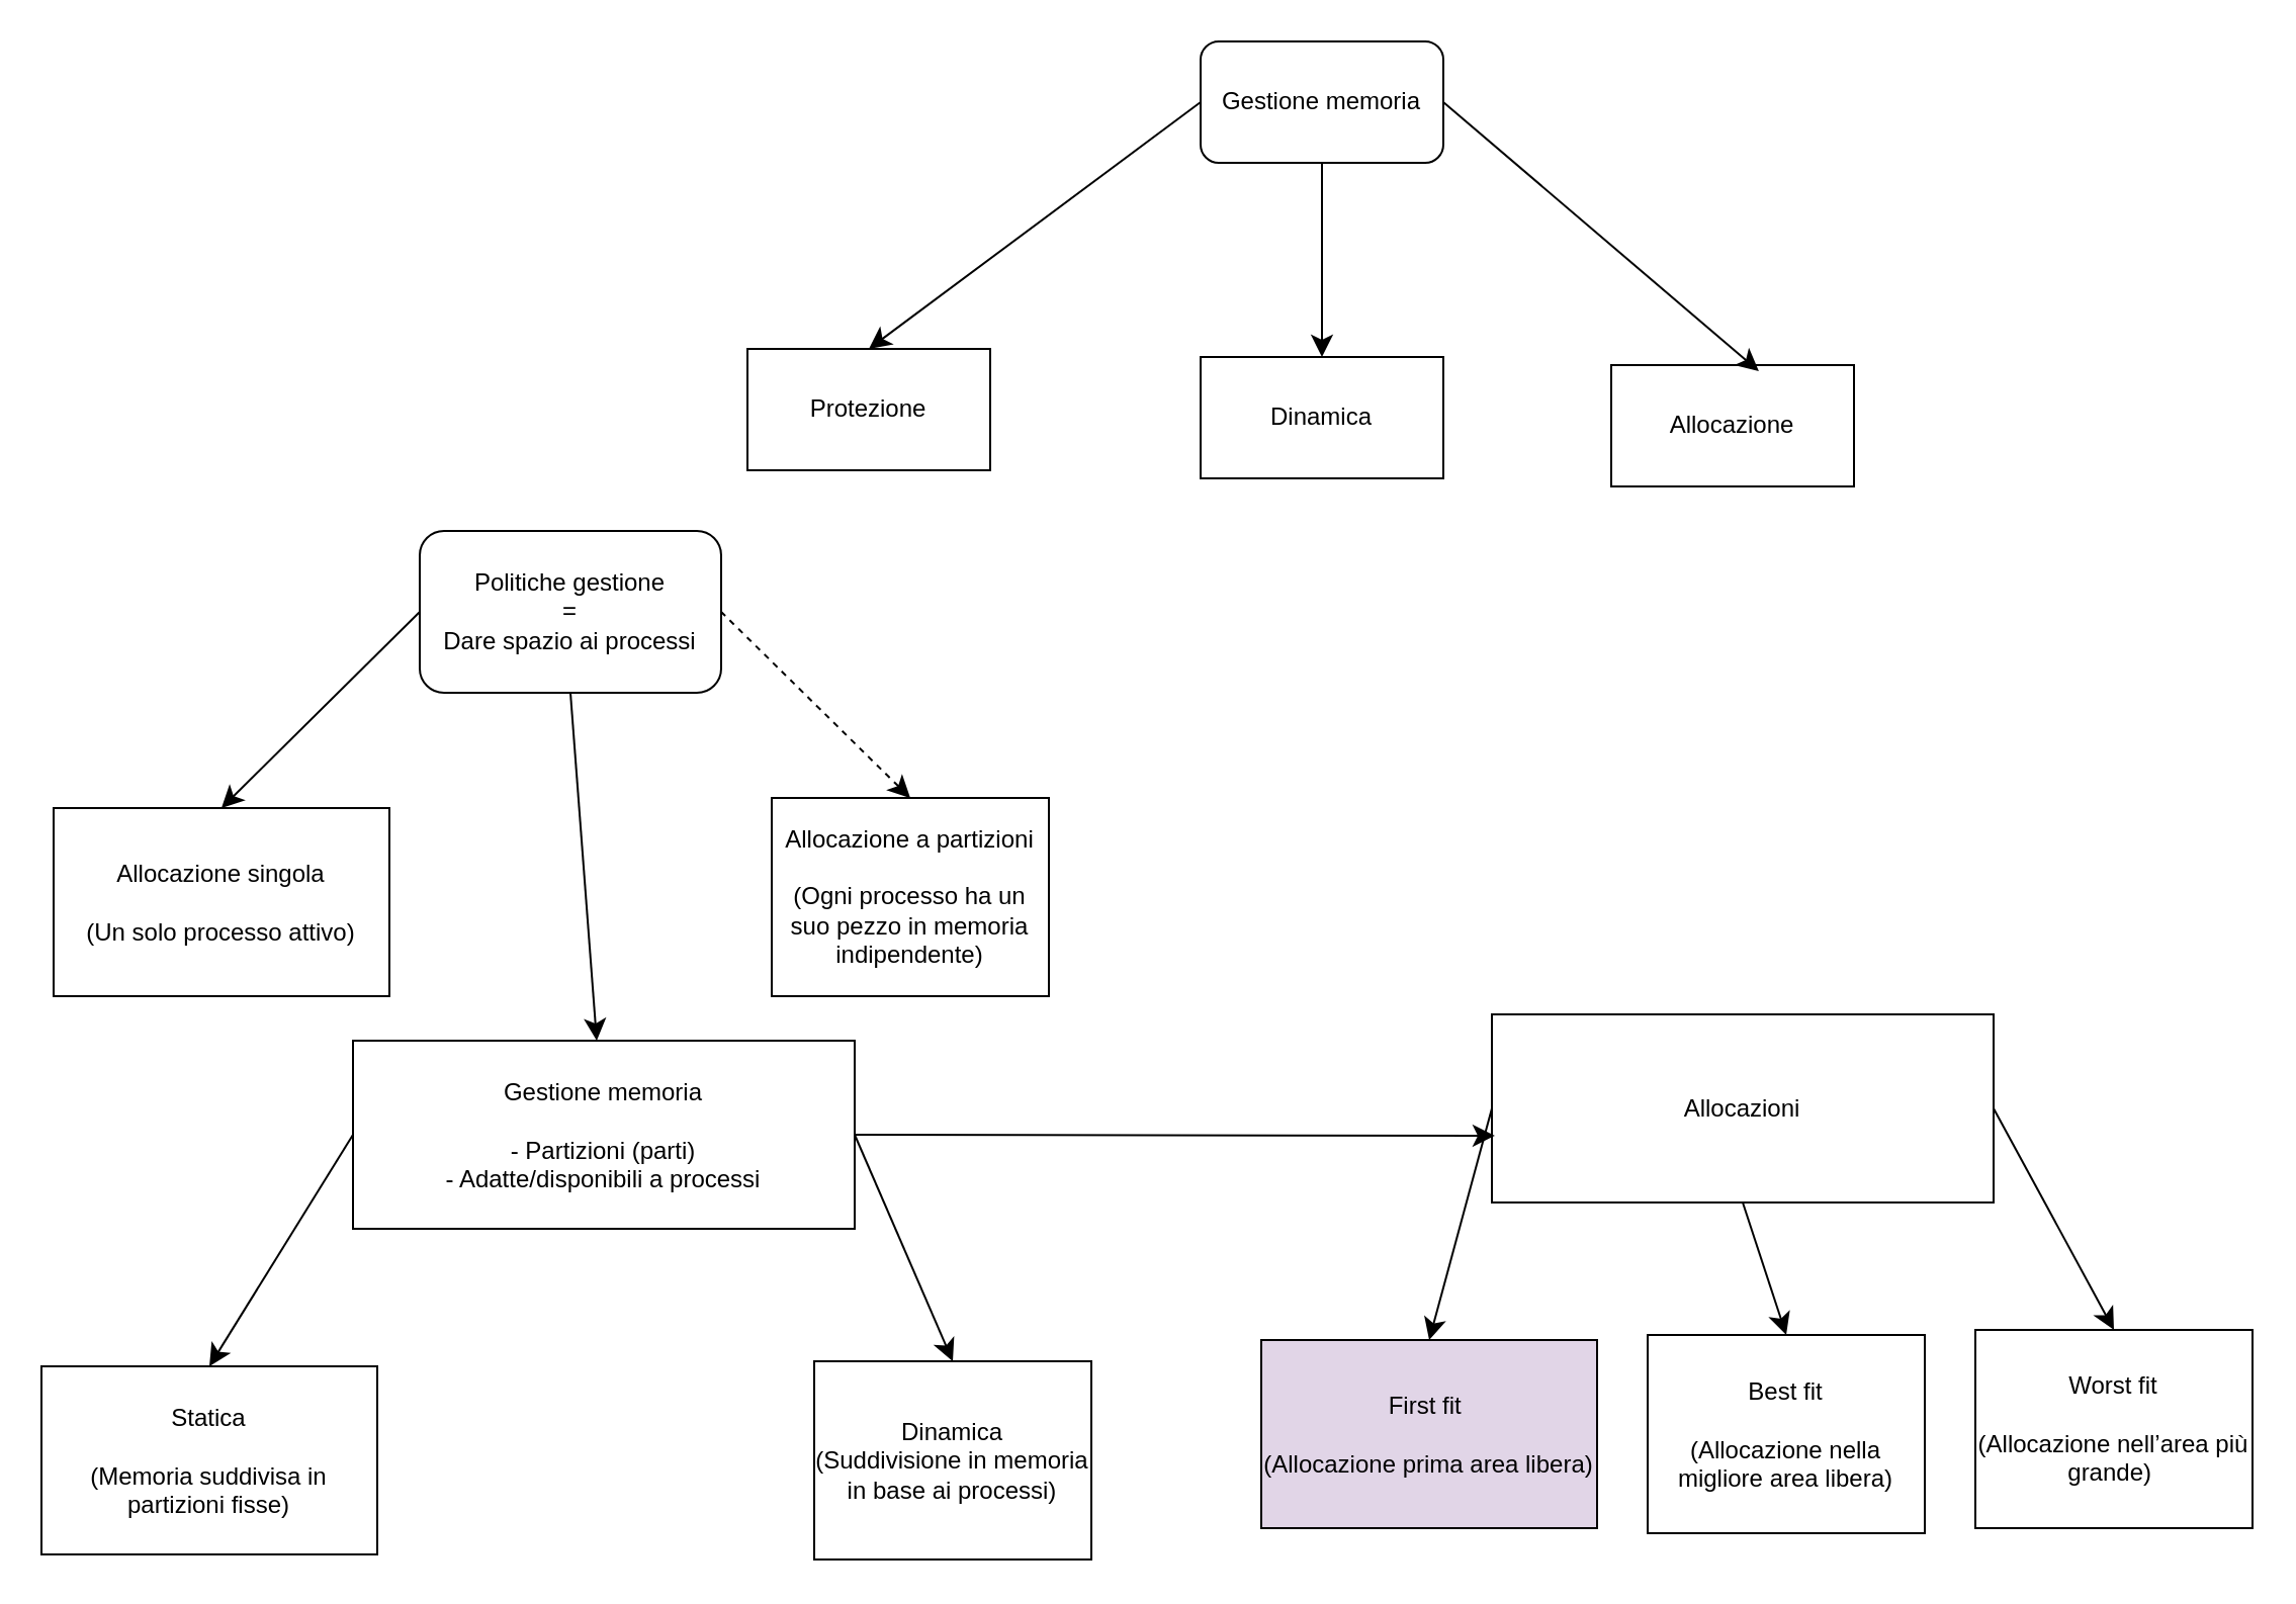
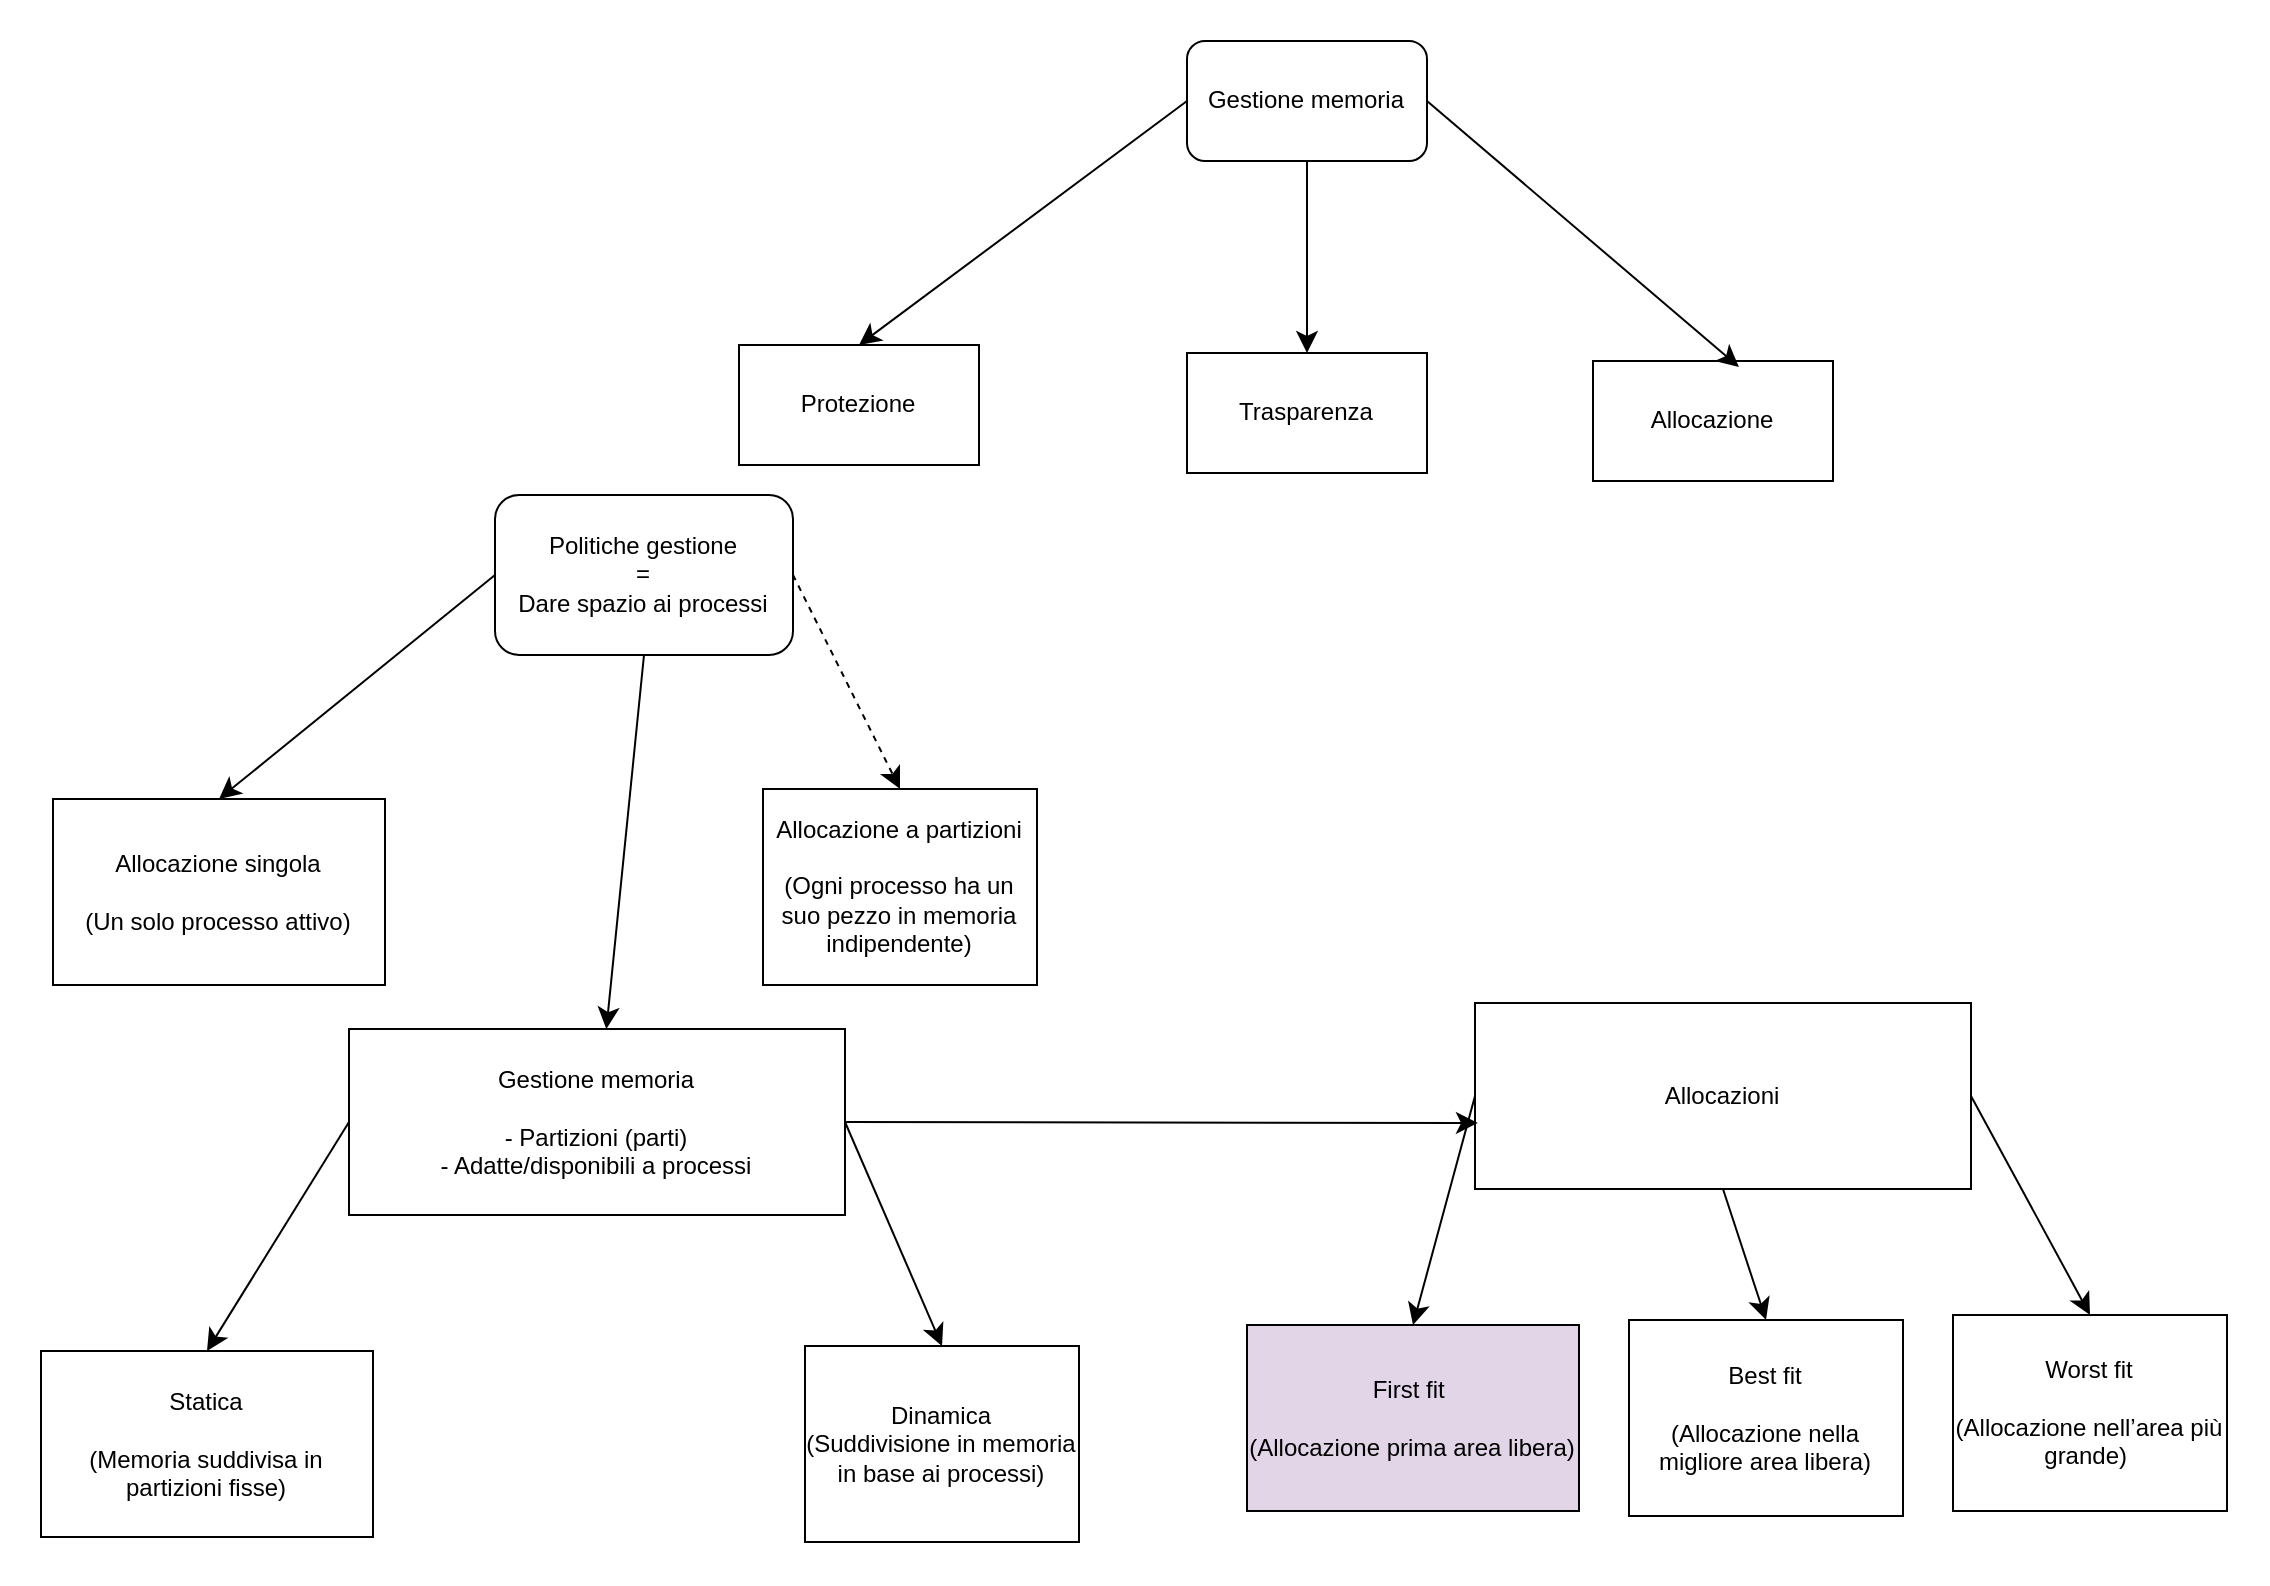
- <mxCell id="7" value="Dinamica" style="rounded=0;whiteSpace=wrap;html=1;" vertex="1" parent="1"><mxGeometry x="593" y="176" width="120" height="60" as="geometry" /></mxCell>
+ <mxCell id="7" value="Trasparenza" style="rounded=0;whiteSpace=wrap;html=1;" vertex="1" parent="1"><mxGeometry x="593" y="176" width="120" height="60" as="geometry" /></mxCell>
- <mxCell id="12" value="Politiche gestione&lt;br&gt;=&lt;br&gt;Dare spazio ai processi" style="rounded=1;whiteSpace=wrap;html=1;" vertex="1" parent="1"><mxGeometry x="207" y="262" width="149" height="80" as="geometry" /></mxCell>
+ <mxCell id="12" value="Politiche gestione&lt;br&gt;=&lt;br&gt;Dare spazio ai processi" style="rounded=1;whiteSpace=wrap;html=1;" vertex="1" parent="1"><mxGeometry x="247" y="247" width="149" height="80" as="geometry" /></mxCell>
